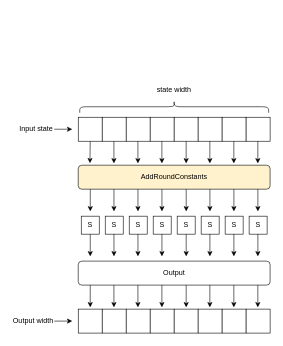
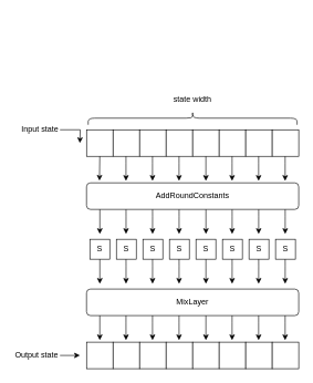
- <mxCell id="47" value="Input state" style="text;html=1;align=center;verticalAlign=middle;whiteSpace=wrap;rounded=0;" vertex="1" parent="1"><mxGeometry x="30" y="200" width="60" height="30" as="geometry" /></mxCell>
+ <mxCell id="47" value="Input state" style="text;html=1;align=center;verticalAlign=middle;whiteSpace=wrap;rounded=0;" vertex="1" parent="1"><mxGeometry x="30" y="180" width="60" height="30" as="geometry" /></mxCell>
- <mxCell id="12" value="AddRoundConstants" style="rounded=1;whiteSpace=wrap;html=1;fillColor=#fff2cc;" vertex="1" parent="1"><mxGeometry x="130" y="275" width="320" height="40" as="geometry" /></mxCell>
+ <mxCell id="12" value="AddRoundConstants" style="rounded=1;whiteSpace=wrap;html=1;" vertex="1" parent="1"><mxGeometry x="130" y="275" width="320" height="40" as="geometry" /></mxCell>
- <mxCell id="37" value="Output" style="rounded=1;whiteSpace=wrap;html=1;" vertex="1" parent="1"><mxGeometry x="130" y="435" width="320" height="40" as="geometry" /></mxCell>
+ <mxCell id="37" value="MixLayer" style="rounded=1;whiteSpace=wrap;html=1;" vertex="1" parent="1"><mxGeometry x="130" y="435" width="320" height="40" as="geometry" /></mxCell>
- <mxCell id="65" value="Output width" style="text;html=1;align=center;verticalAlign=middle;whiteSpace=wrap;rounded=0;" vertex="1" parent="1"><mxGeometry x="20" y="520" width="70" height="30" as="geometry" /></mxCell>
+ <mxCell id="65" value="Output state" style="text;html=1;align=center;verticalAlign=middle;whiteSpace=wrap;rounded=0;" vertex="1" parent="1"><mxGeometry x="20" y="520" width="70" height="30" as="geometry" /></mxCell>
